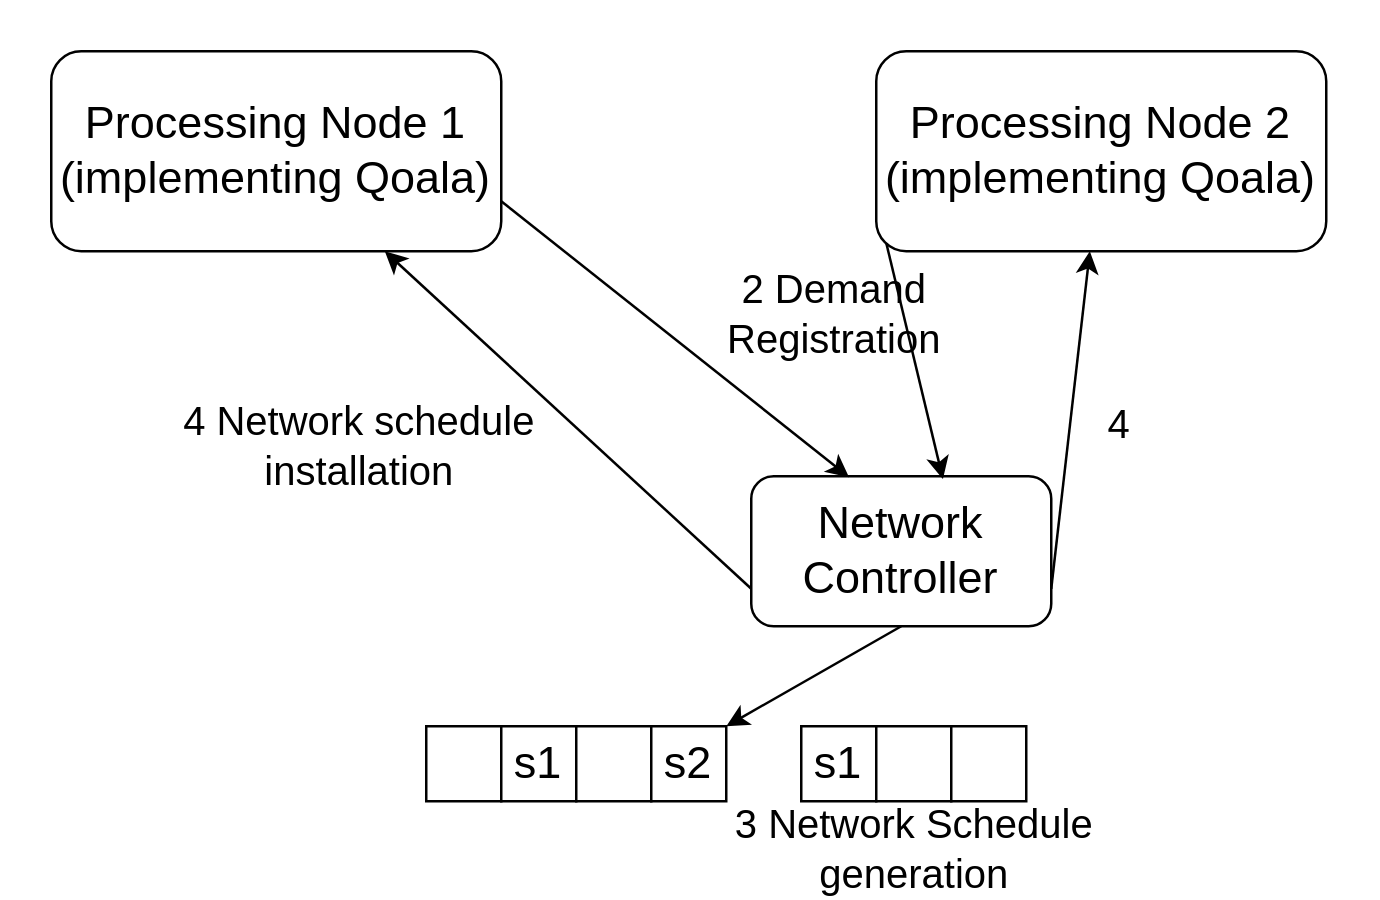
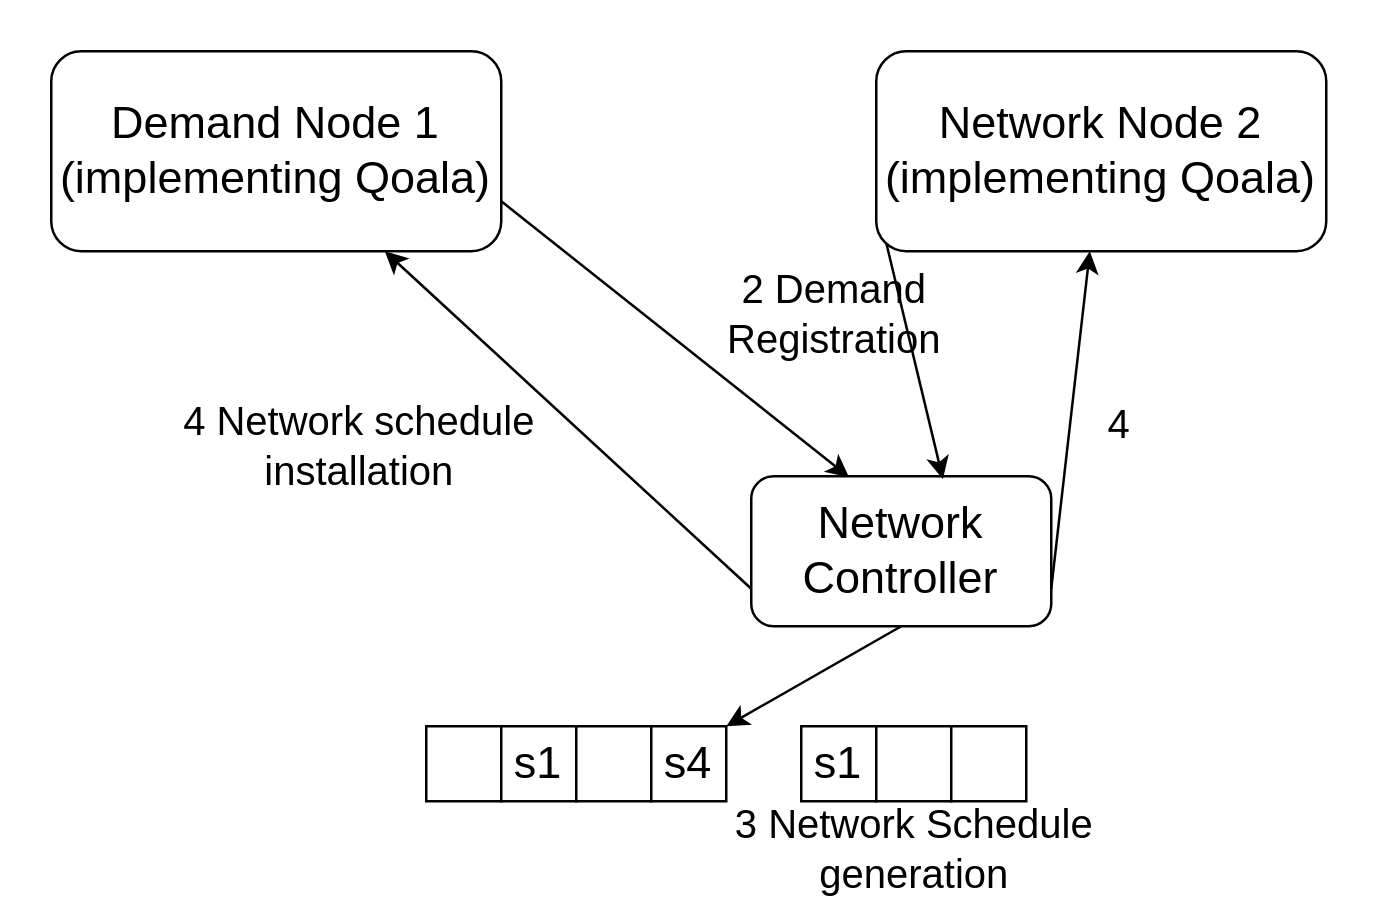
- <mxCell id="7" value="Processing Node 1&lt;br style=&quot;font-size: 18px;&quot;&gt;(implementing Qoala)" style="rounded=1;whiteSpace=wrap;html=1;fontSize=18;" parent="1" vertex="1"><mxGeometry x="20" y="20" width="180" height="80" as="geometry" /></mxCell>
+ <mxCell id="7" value="Demand Node 1&lt;br style=&quot;font-size: 18px;&quot;&gt;(implementing Qoala)" style="rounded=1;whiteSpace=wrap;html=1;fontSize=18;" parent="1" vertex="1"><mxGeometry x="20" y="20" width="180" height="80" as="geometry" /></mxCell>
- <mxCell id="9" value="Processing Node 2&lt;br style=&quot;font-size: 18px;&quot;&gt;(implementing Qoala)" style="rounded=1;whiteSpace=wrap;html=1;fontSize=18;" parent="1" vertex="1"><mxGeometry x="350" y="20" width="180" height="80" as="geometry" /></mxCell>
+ <mxCell id="9" value="Network Node 2&lt;br style=&quot;font-size: 18px;&quot;&gt;(implementing Qoala)" style="rounded=1;whiteSpace=wrap;html=1;fontSize=18;" parent="1" vertex="1"><mxGeometry x="350" y="20" width="180" height="80" as="geometry" /></mxCell>
- <mxCell id="14" value="s2" style="rounded=0;whiteSpace=wrap;html=1;fontSize=18;" parent="10" vertex="1"><mxGeometry x="90" width="30" height="30" as="geometry" /></mxCell>
+ <mxCell id="14" value="s4" style="rounded=0;whiteSpace=wrap;html=1;fontSize=18;" parent="10" vertex="1"><mxGeometry x="90" width="30" height="30" as="geometry" /></mxCell>
